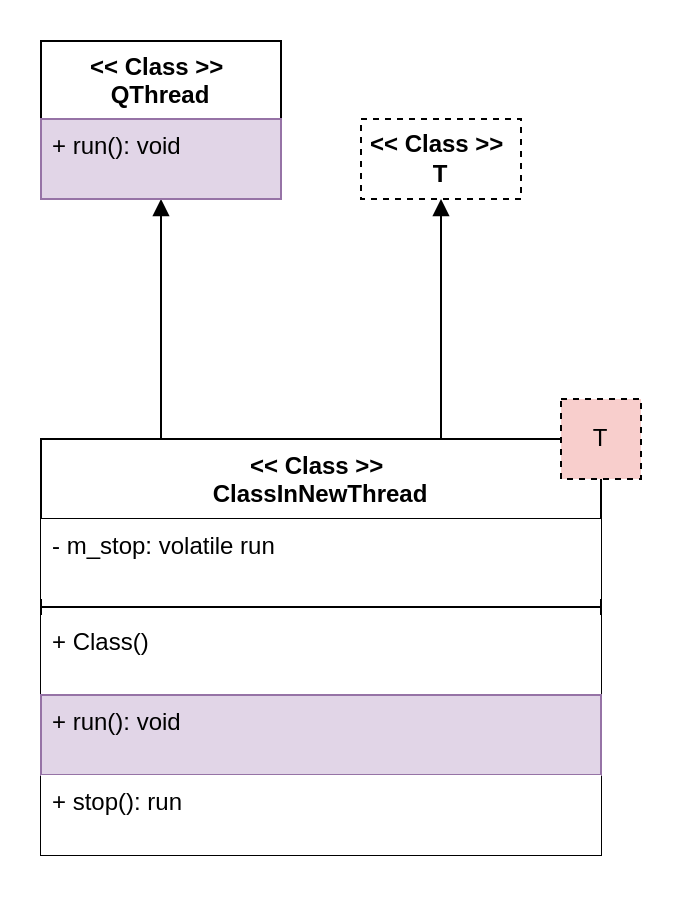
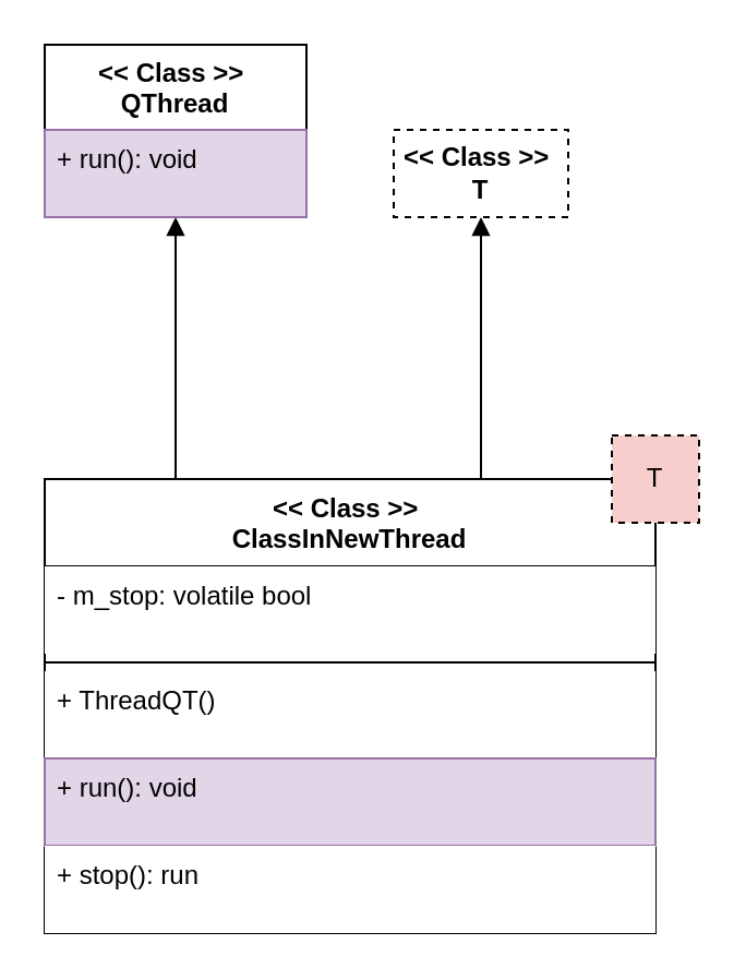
- <mxCell id="7" value="- m_stop: volatile run" style="text;strokeColor=none;fillColor=#ffffff;align=left;verticalAlign=top;spacingLeft=4;spacingRight=4;overflow=hidden;rotatable=0;points=[[0,0.5],[1,0.5]];portConstraint=eastwest;" parent="6" vertex="1"><mxGeometry y="40" width="280" height="40" as="geometry" /></mxCell>
+ <mxCell id="7" value="- m_stop: volatile bool" style="text;strokeColor=none;fillColor=#ffffff;align=left;verticalAlign=top;spacingLeft=4;spacingRight=4;overflow=hidden;rotatable=0;points=[[0,0.5],[1,0.5]];portConstraint=eastwest;" parent="6" vertex="1"><mxGeometry y="40" width="280" height="40" as="geometry" /></mxCell>
- <mxCell id="9" value="+ Class()" style="text;strokeColor=none;fillColor=#ffffff;align=left;verticalAlign=top;spacingLeft=4;spacingRight=4;overflow=hidden;rotatable=0;points=[[0,0.5],[1,0.5]];portConstraint=eastwest;" parent="6" vertex="1"><mxGeometry y="88" width="280" height="40" as="geometry" /></mxCell>
+ <mxCell id="9" value="+ ThreadQT()" style="text;strokeColor=none;fillColor=#ffffff;align=left;verticalAlign=top;spacingLeft=4;spacingRight=4;overflow=hidden;rotatable=0;points=[[0,0.5],[1,0.5]];portConstraint=eastwest;" parent="6" vertex="1"><mxGeometry y="88" width="280" height="40" as="geometry" /></mxCell>
